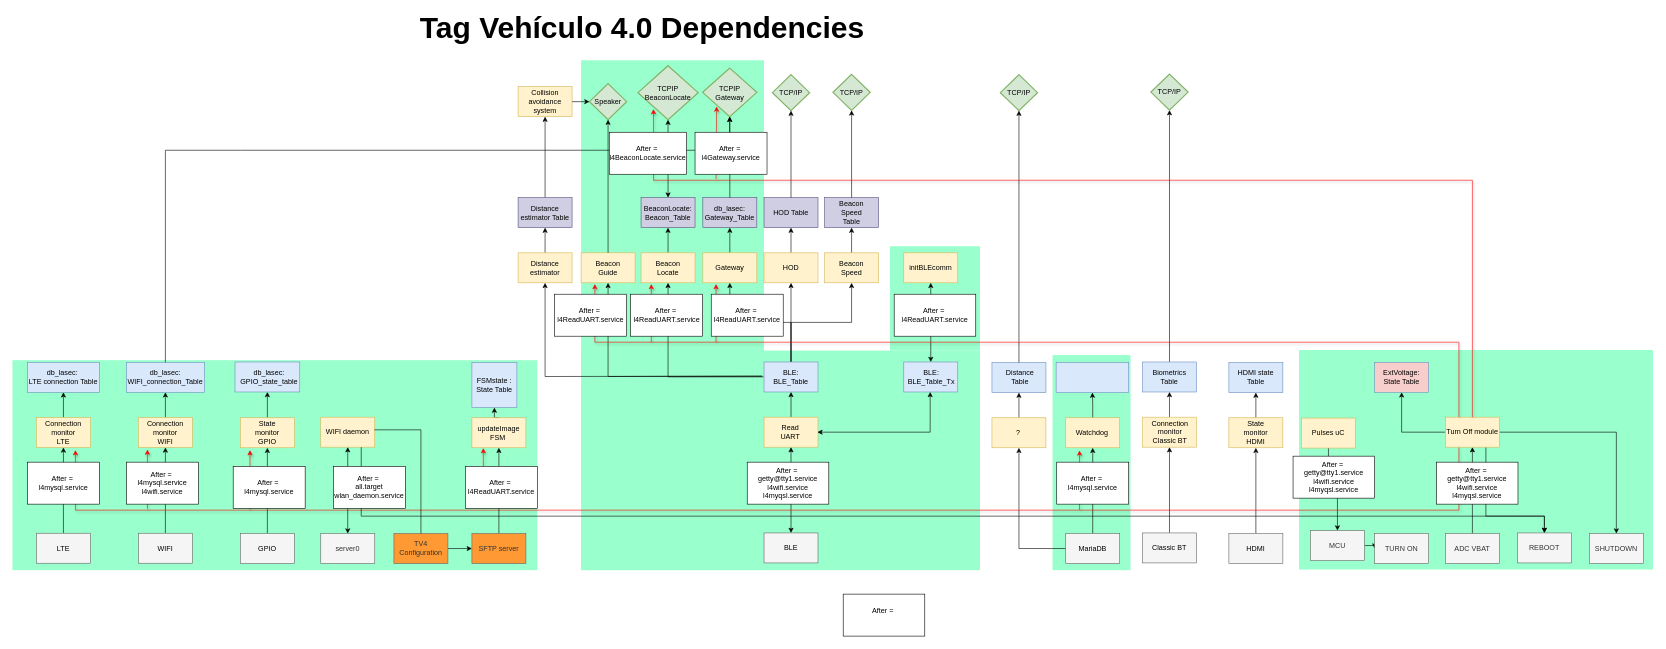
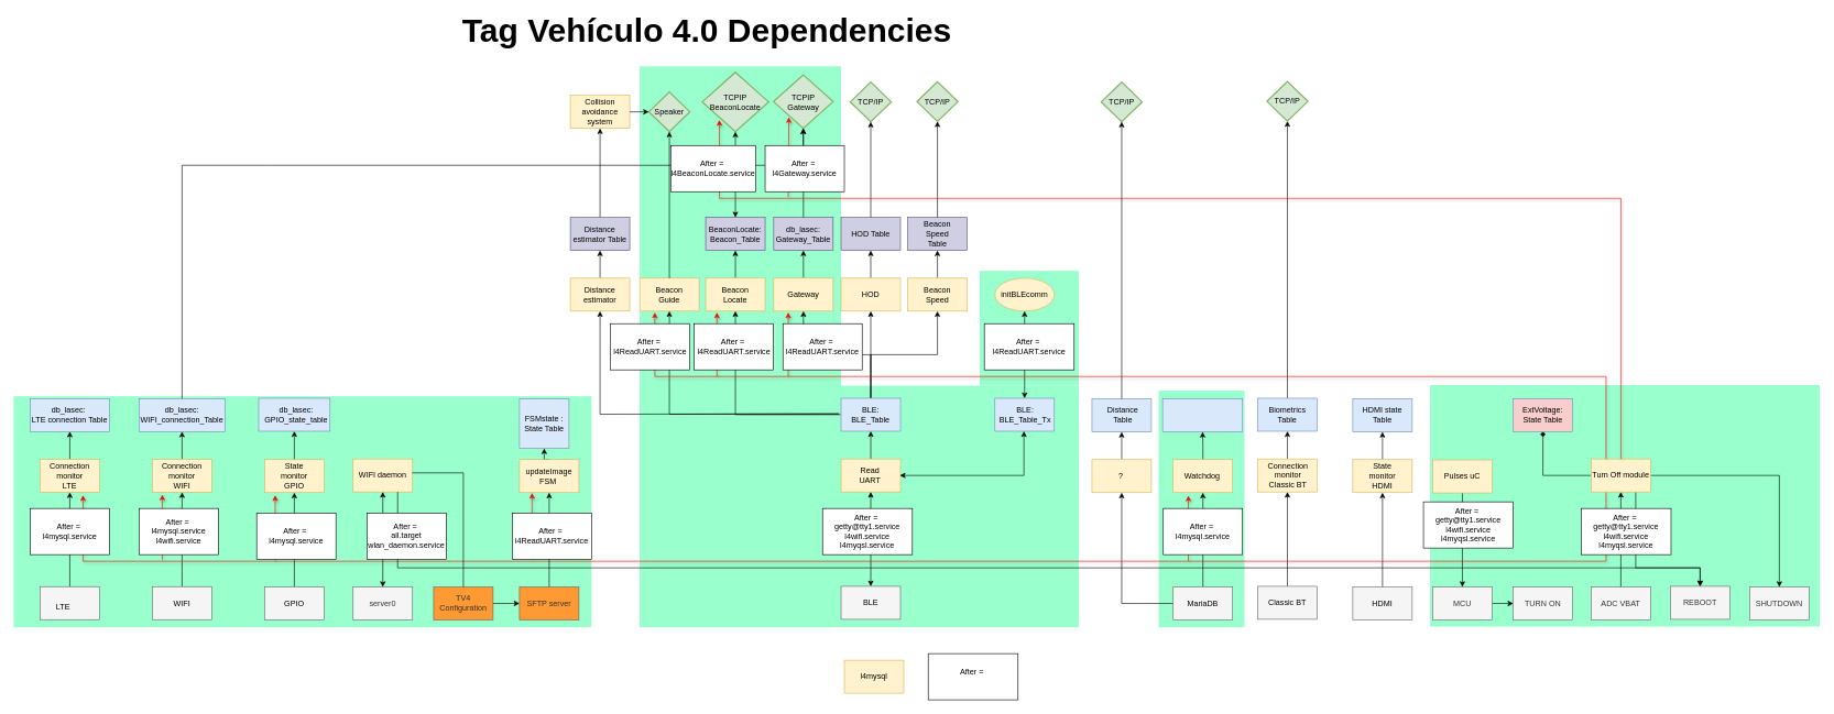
- <mxCell id="121" value="initBLEcomm" style="rounded=0;whiteSpace=wrap;html=1;fillColor=#fff2cc;strokeColor=#d6b656;" parent="1" vertex="1"><mxGeometry x="1506" y="421" width="90" height="50" as="geometry" /></mxCell>
+ <mxCell id="121" value="initBLEcomm" style="ellipse;whiteSpace=wrap;html=1;fillColor=#fff2cc;strokeColor=#d6b656;" parent="1" vertex="1"><mxGeometry x="1506" y="421" width="90" height="50" as="geometry" /></mxCell>
- <mxCell id="133" style="edgeStyle=orthogonalEdgeStyle;rounded=0;orthogonalLoop=1;jettySize=auto;html=1;exitX=0;exitY=0.5;exitDx=0;exitDy=0;entryX=0.5;entryY=1;entryDx=0;entryDy=0;" parent="1" source="134" target="146" edge="1"><mxGeometry relative="1" as="geometry" /></mxCell>
+ <mxCell id="133" style="edgeStyle=orthogonalEdgeStyle;rounded=0;orthogonalLoop=1;jettySize=auto;html=1;exitX=0;exitY=0.5;exitDx=0;exitDy=0;entryX=0.5;entryY=1;entryDx=0;entryDy=0;endArrow=diamond;" parent="1" source="134" target="146" edge="1"><mxGeometry relative="1" as="geometry" /></mxCell>
- <mxCell id="125" value="MCU" style="rounded=0;whiteSpace=wrap;html=1;fillColor=#f5f5f5;fontColor=#333333;strokeColor=#666666;" parent="1" vertex="1"><mxGeometry x="2184" y="884" width="90" height="50" as="geometry" /></mxCell>
+ <mxCell id="125" value="MCU" style="rounded=0;whiteSpace=wrap;html=1;fillColor=#f5f5f5;fontColor=#333333;strokeColor=#666666;" parent="1" vertex="1"><mxGeometry x="2169" y="889" width="90" height="50" as="geometry" /></mxCell>
- <mxCell id="12" value="LTE" style="text;html=1;align=center;verticalAlign=middle;whiteSpace=wrap;rounded=0;" parent="1" vertex="1"><mxGeometry x="75" y="898.5" width="60" height="30" as="geometry" /></mxCell>
+ <mxCell id="12" value="LTE" style="text;html=1;align=center;verticalAlign=middle;whiteSpace=wrap;rounded=0;" parent="1" vertex="1"><mxGeometry x="65" y="903.5" width="60" height="30" as="geometry" /></mxCell>
+ <mxCell id="175" value="l4mysql" style="rounded=0;whiteSpace=wrap;html=1;fillColor=#fff2cc;strokeColor=#d6b656;" vertex="1" parent="1"><mxGeometry x="1278" y="1000" width="90" height="50" as="geometry" /></mxCell>
